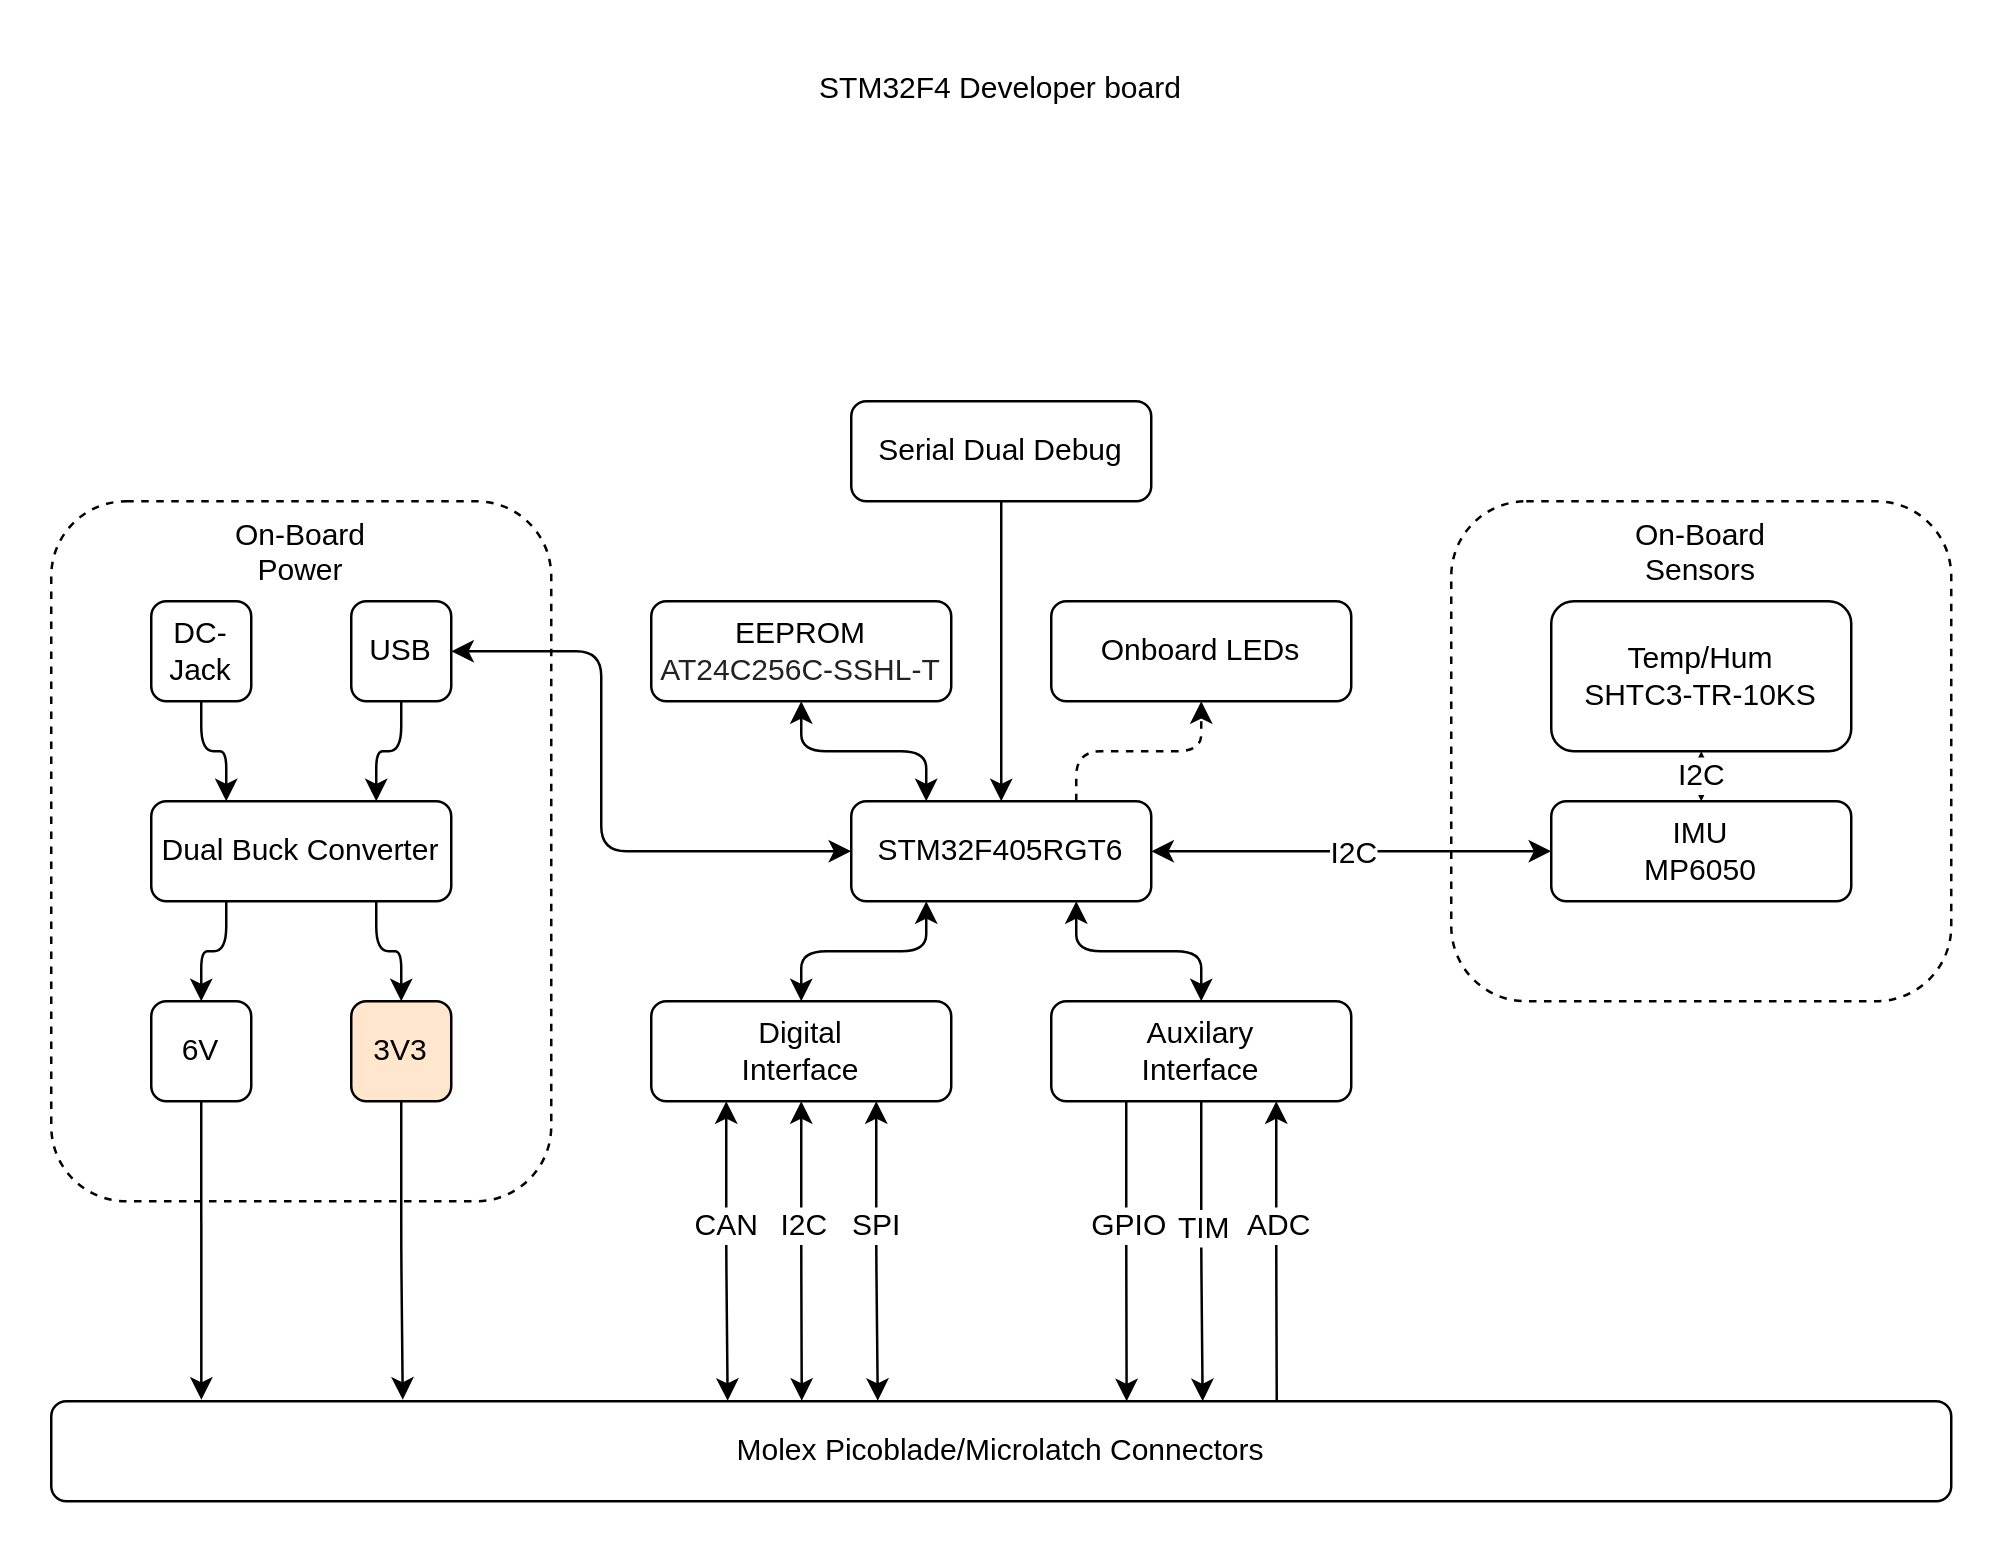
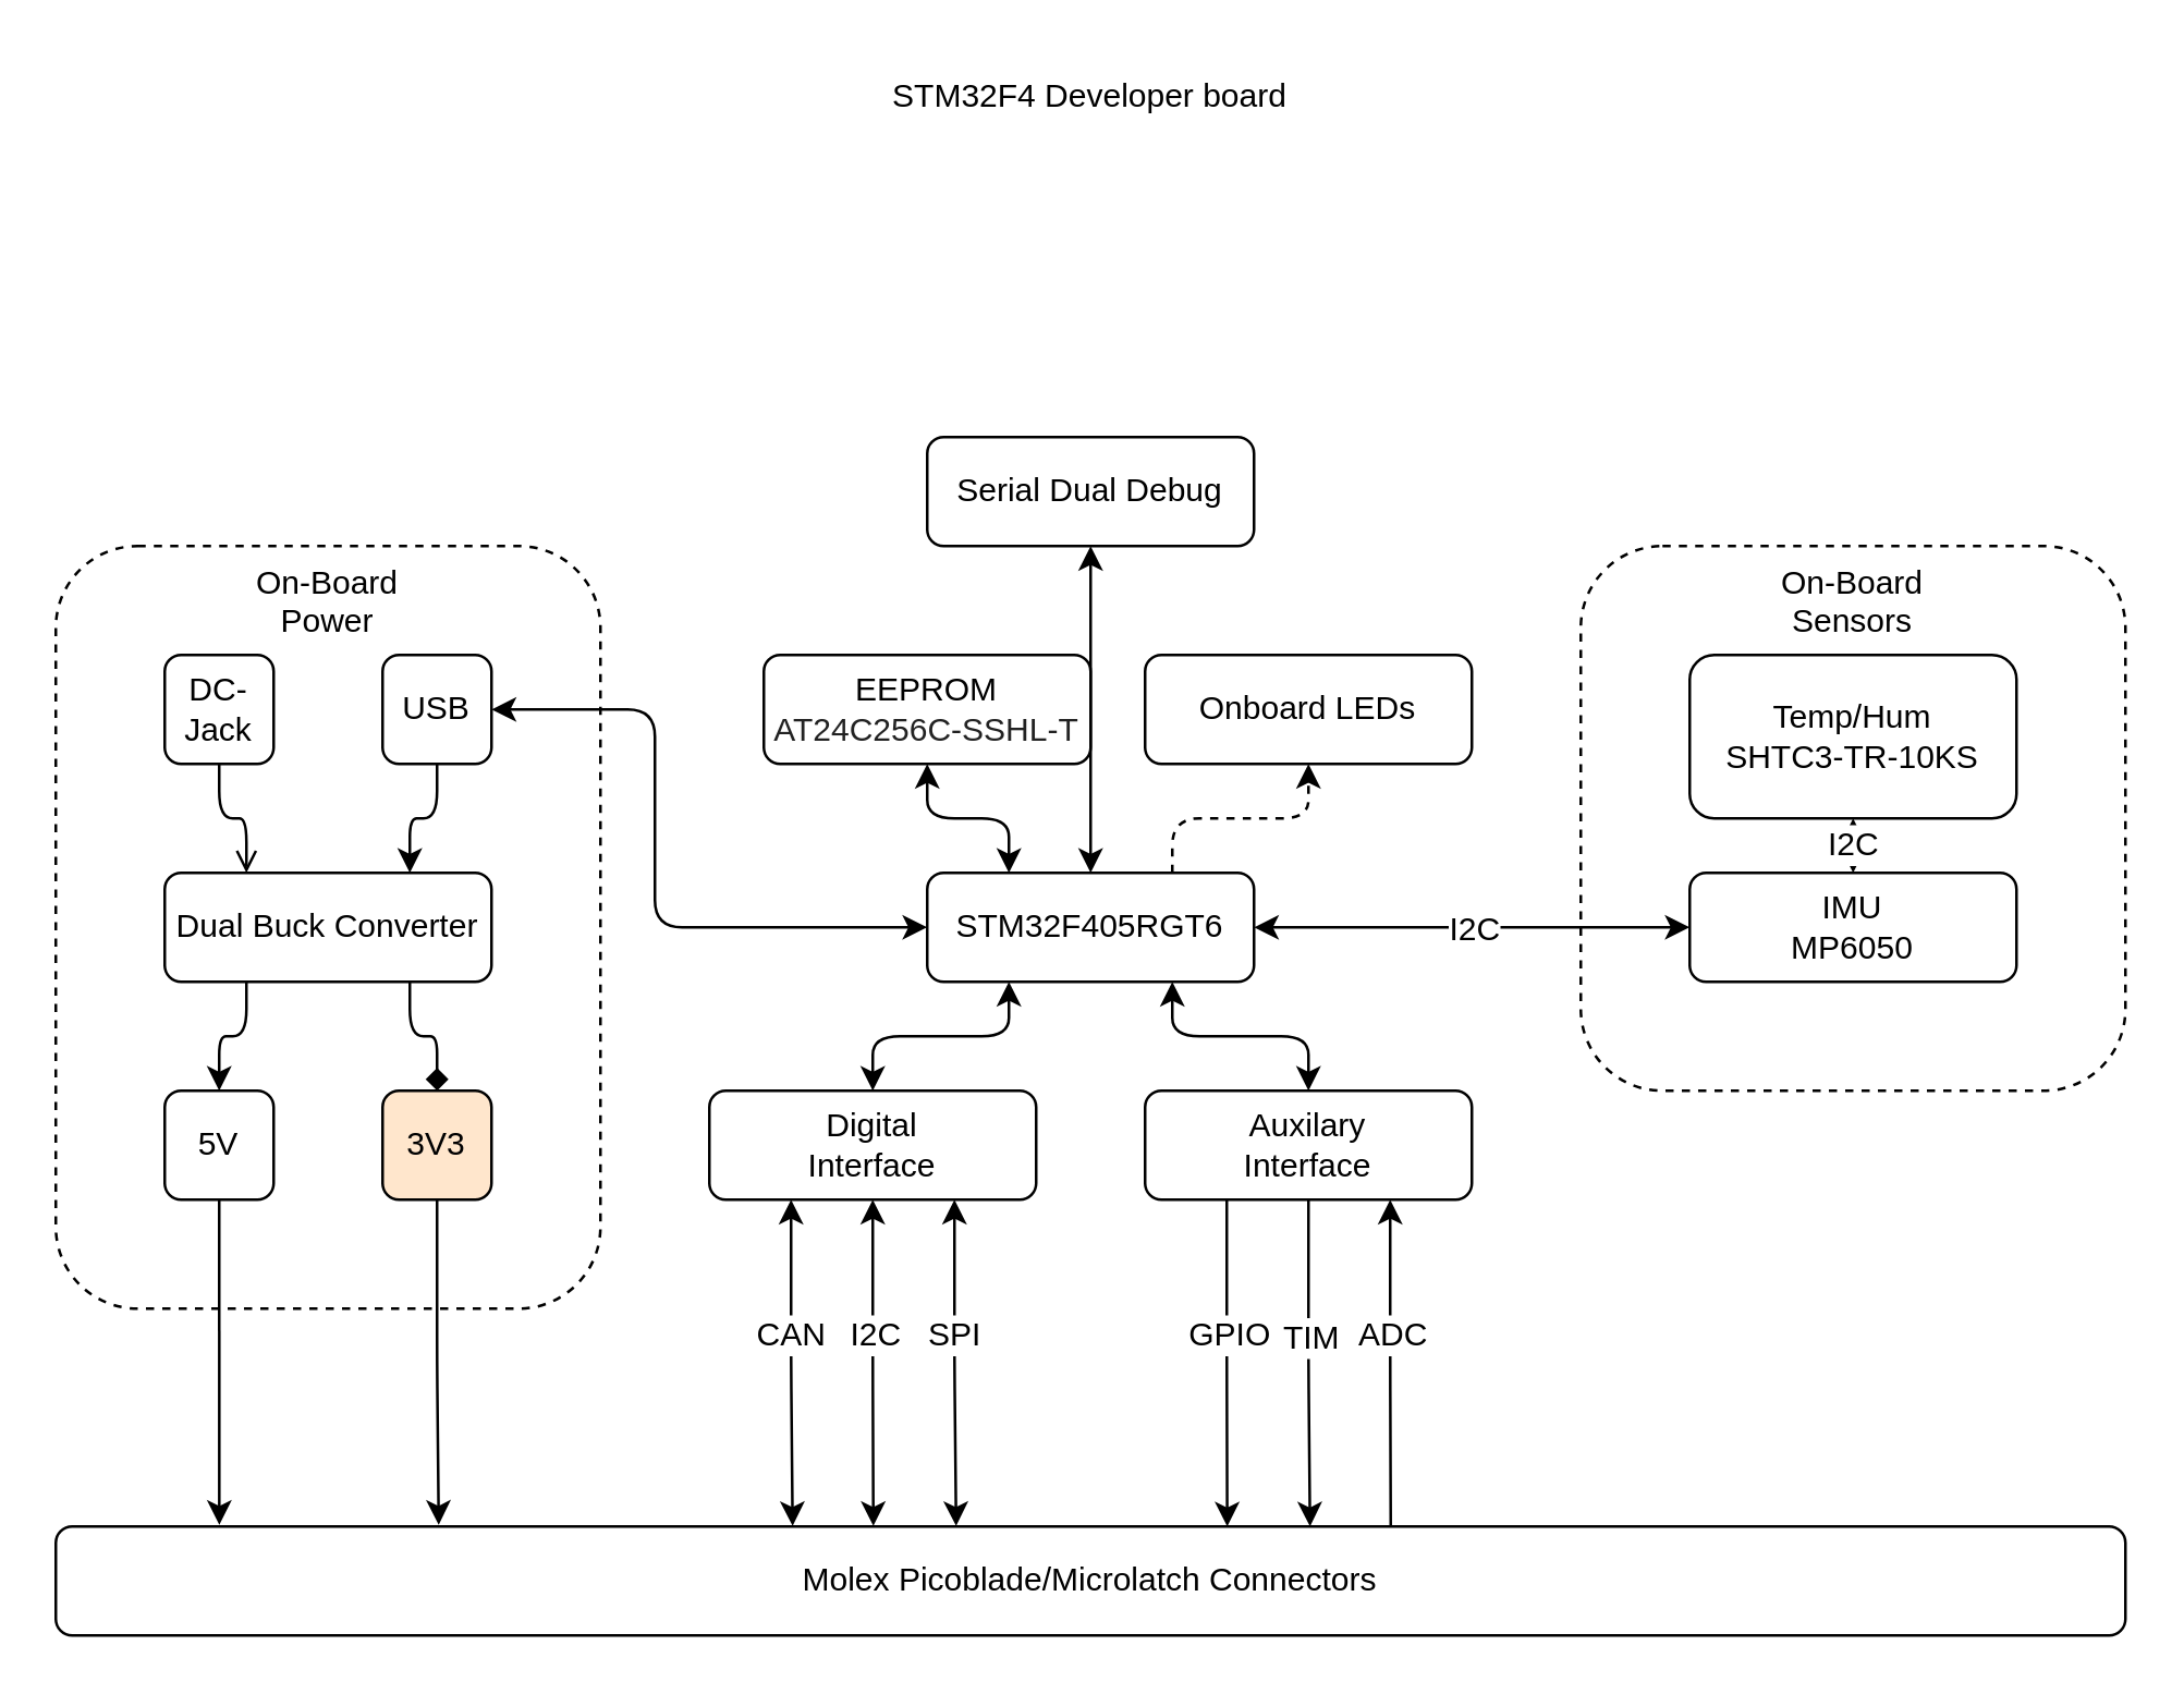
- <mxCell id="19" style="edgeStyle=orthogonalEdgeStyle;rounded=1;orthogonalLoop=1;jettySize=auto;html=1;entryX=0.5;entryY=1;entryDx=0;entryDy=0;fontSize=12;startArrow=classic;startFill=1;strokeColor=default;endArrow=none;" edge="1" parent="1" source="20" target="45"><mxGeometry relative="1" as="geometry" /></mxCell>
+ <mxCell id="19" style="edgeStyle=orthogonalEdgeStyle;rounded=1;orthogonalLoop=1;jettySize=auto;html=1;entryX=0.5;entryY=1;entryDx=0;entryDy=0;fontSize=12;startArrow=classic;startFill=1;strokeColor=default;" edge="1" parent="1" source="20" target="45"><mxGeometry relative="1" as="geometry" /></mxCell>
- <mxCell id="26" value="EEPROM&lt;br&gt;&lt;span style=&quot;color: rgb(34 , 34 , 34)&quot;&gt;AT24C256C-SSHL-T&lt;/span&gt;" style="rounded=1;whiteSpace=wrap;html=1;fillColor=default;" vertex="1" parent="1"><mxGeometry x="260" y="240" width="120" height="40" as="geometry" /></mxCell>
+ <mxCell id="26" value="EEPROM&lt;br&gt;&lt;span style=&quot;color: rgb(34 , 34 , 34)&quot;&gt;AT24C256C-SSHL-T&lt;/span&gt;" style="rounded=1;whiteSpace=wrap;html=1;fillColor=default;" vertex="1" parent="1"><mxGeometry x="280" y="240" width="120" height="40" as="geometry" /></mxCell>
- <mxCell id="27" style="edgeStyle=orthogonalEdgeStyle;rounded=1;orthogonalLoop=1;jettySize=auto;html=1;entryX=0.25;entryY=0;entryDx=0;entryDy=0;" edge="1" parent="1" source="28" target="5"><mxGeometry relative="1" as="geometry" /></mxCell>
+ <mxCell id="27" style="edgeStyle=orthogonalEdgeStyle;rounded=1;orthogonalLoop=1;jettySize=auto;html=1;entryX=0.25;entryY=0;entryDx=0;entryDy=0;endArrow=open;" edge="1" parent="1" source="28" target="5"><mxGeometry relative="1" as="geometry" /></mxCell>
- <mxCell id="4" style="edgeStyle=orthogonalEdgeStyle;rounded=1;orthogonalLoop=1;jettySize=auto;html=1;exitX=0.75;exitY=1;exitDx=0;exitDy=0;entryX=0.5;entryY=0;entryDx=0;entryDy=0;" edge="1" parent="1" source="5" target="10"><mxGeometry relative="1" as="geometry" /></mxCell>
+ <mxCell id="4" style="edgeStyle=orthogonalEdgeStyle;rounded=1;orthogonalLoop=1;jettySize=auto;html=1;exitX=0.75;exitY=1;exitDx=0;exitDy=0;entryX=0.5;entryY=0;entryDx=0;entryDy=0;endArrow=diamond;" edge="1" parent="1" source="5" target="10"><mxGeometry relative="1" as="geometry" /></mxCell>
- <mxCell id="8" value="6V" style="rounded=1;whiteSpace=wrap;html=1;" vertex="1" parent="1"><mxGeometry x="60" y="400" width="40" height="40" as="geometry" /></mxCell>
+ <mxCell id="8" value="5V" style="rounded=1;whiteSpace=wrap;html=1;" vertex="1" parent="1"><mxGeometry x="60" y="400" width="40" height="40" as="geometry" /></mxCell>
